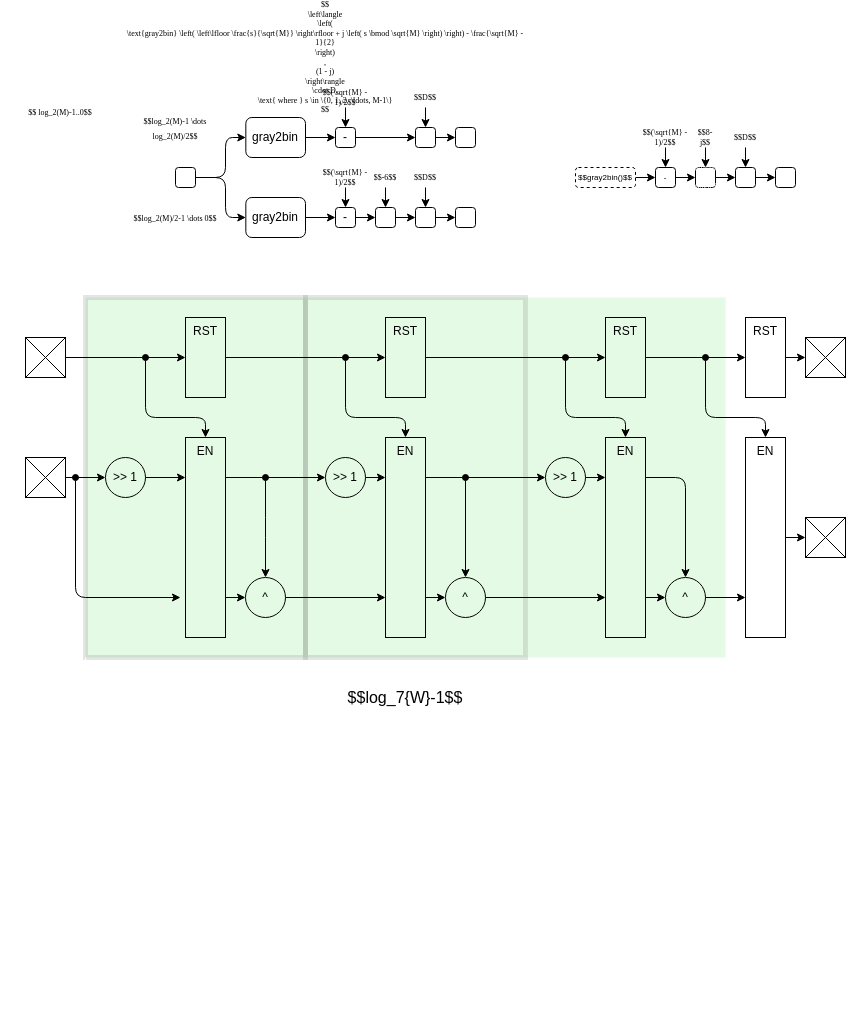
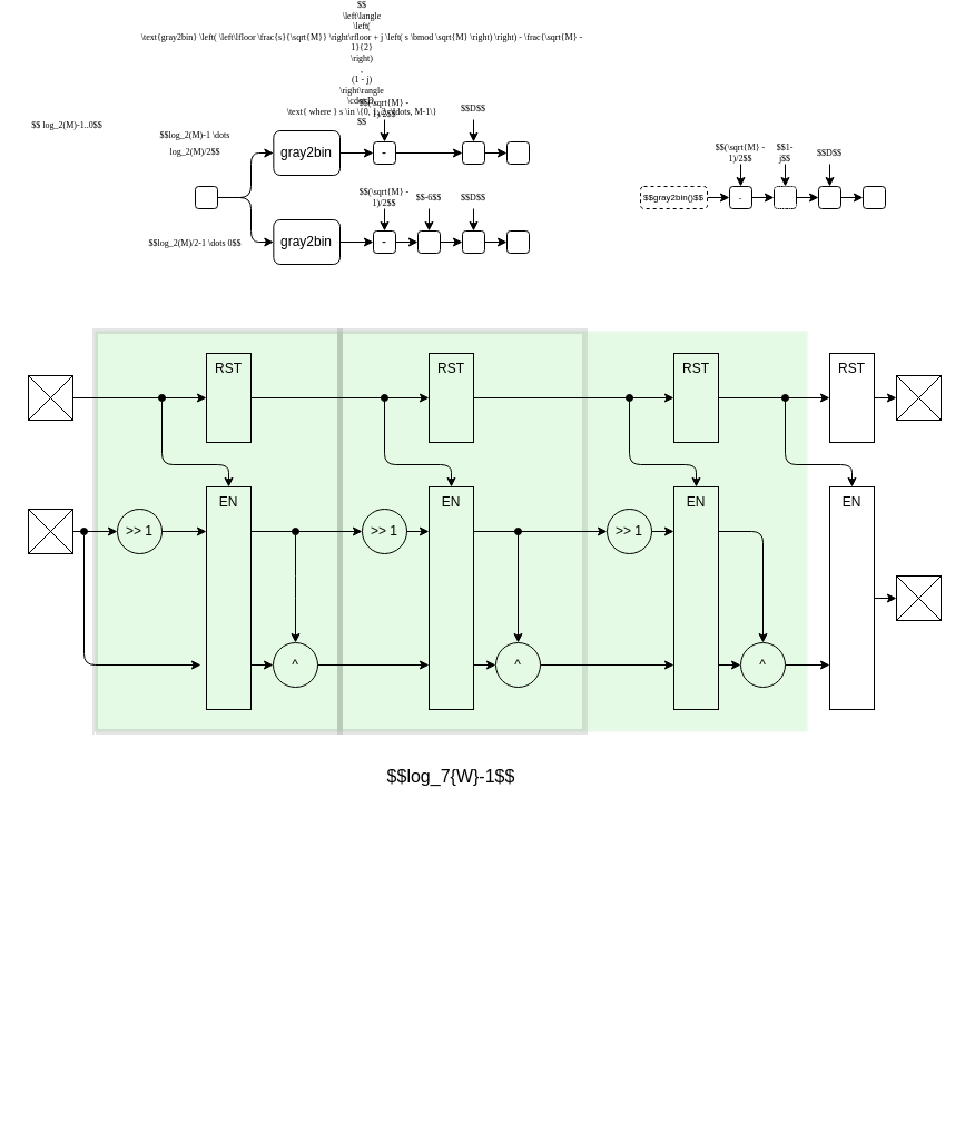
- <mxCell id="110" value="$$8-j$$" style="text;html=1;strokeColor=none;fillColor=none;align=center;verticalAlign=middle;whiteSpace=wrap;rounded=0;fontSize=8;fontFamily=Lucida Console;" parent="1" vertex="1"><mxGeometry x="695" y="110" width="20" height="20" as="geometry" /></mxCell>
+ <mxCell id="110" value="$$1-j$$" style="text;html=1;strokeColor=none;fillColor=none;align=center;verticalAlign=middle;whiteSpace=wrap;rounded=0;fontSize=8;fontFamily=Lucida Console;" parent="1" vertex="1"><mxGeometry x="695" y="110" width="20" height="20" as="geometry" /></mxCell>
